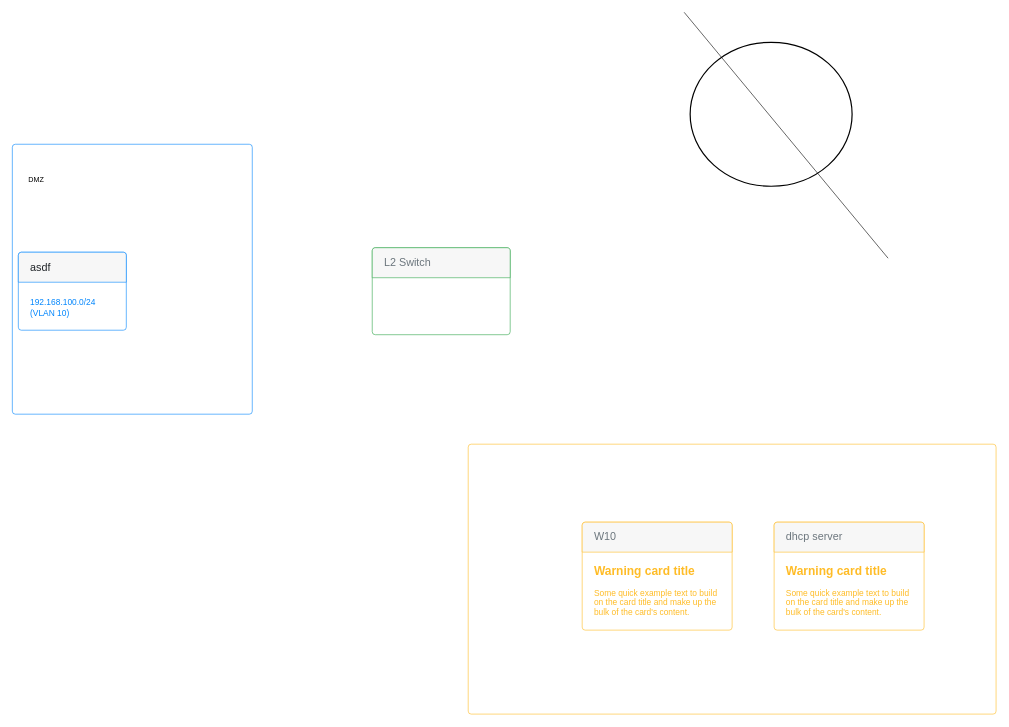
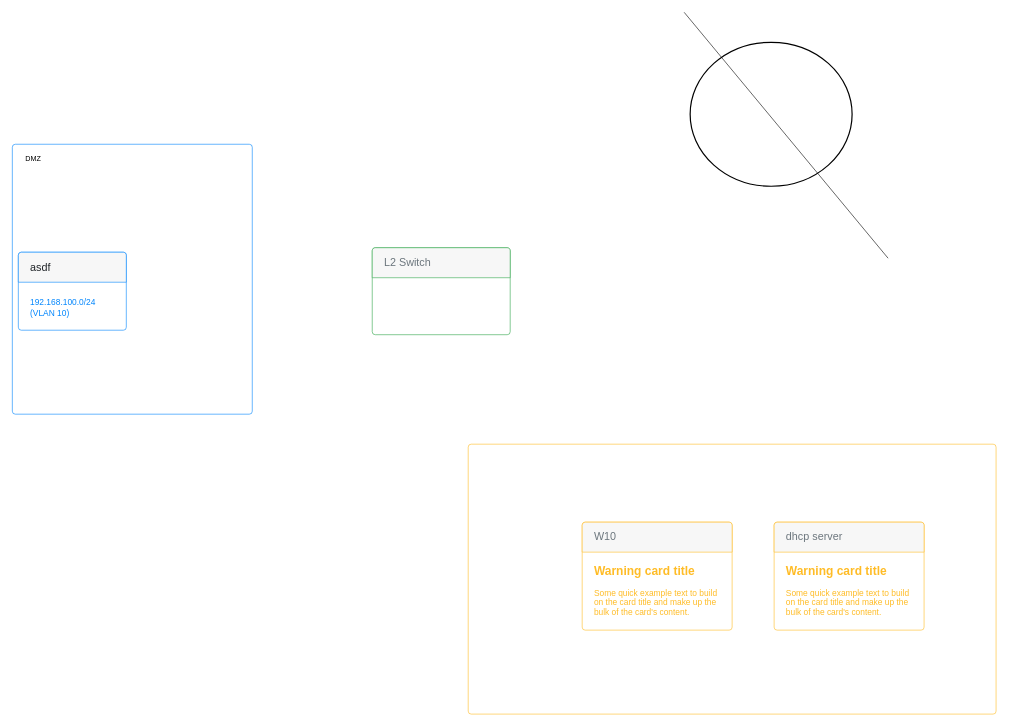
- <mxCell id="9" value="DMZ" style="text;strokeColor=none;align=center;fillColor=none;html=1;verticalAlign=middle;whiteSpace=wrap;rounded=0;" vertex="1" parent="1"><mxGeometry x="25" y="275" width="70" height="50" as="geometry" /></mxCell>
+ <mxCell id="9" value="DMZ" style="text;strokeColor=none;align=center;fillColor=none;html=1;verticalAlign=middle;whiteSpace=wrap;rounded=0;" vertex="1" parent="1"><mxGeometry x="20" y="240" width="70" height="50" as="geometry" /></mxCell>
